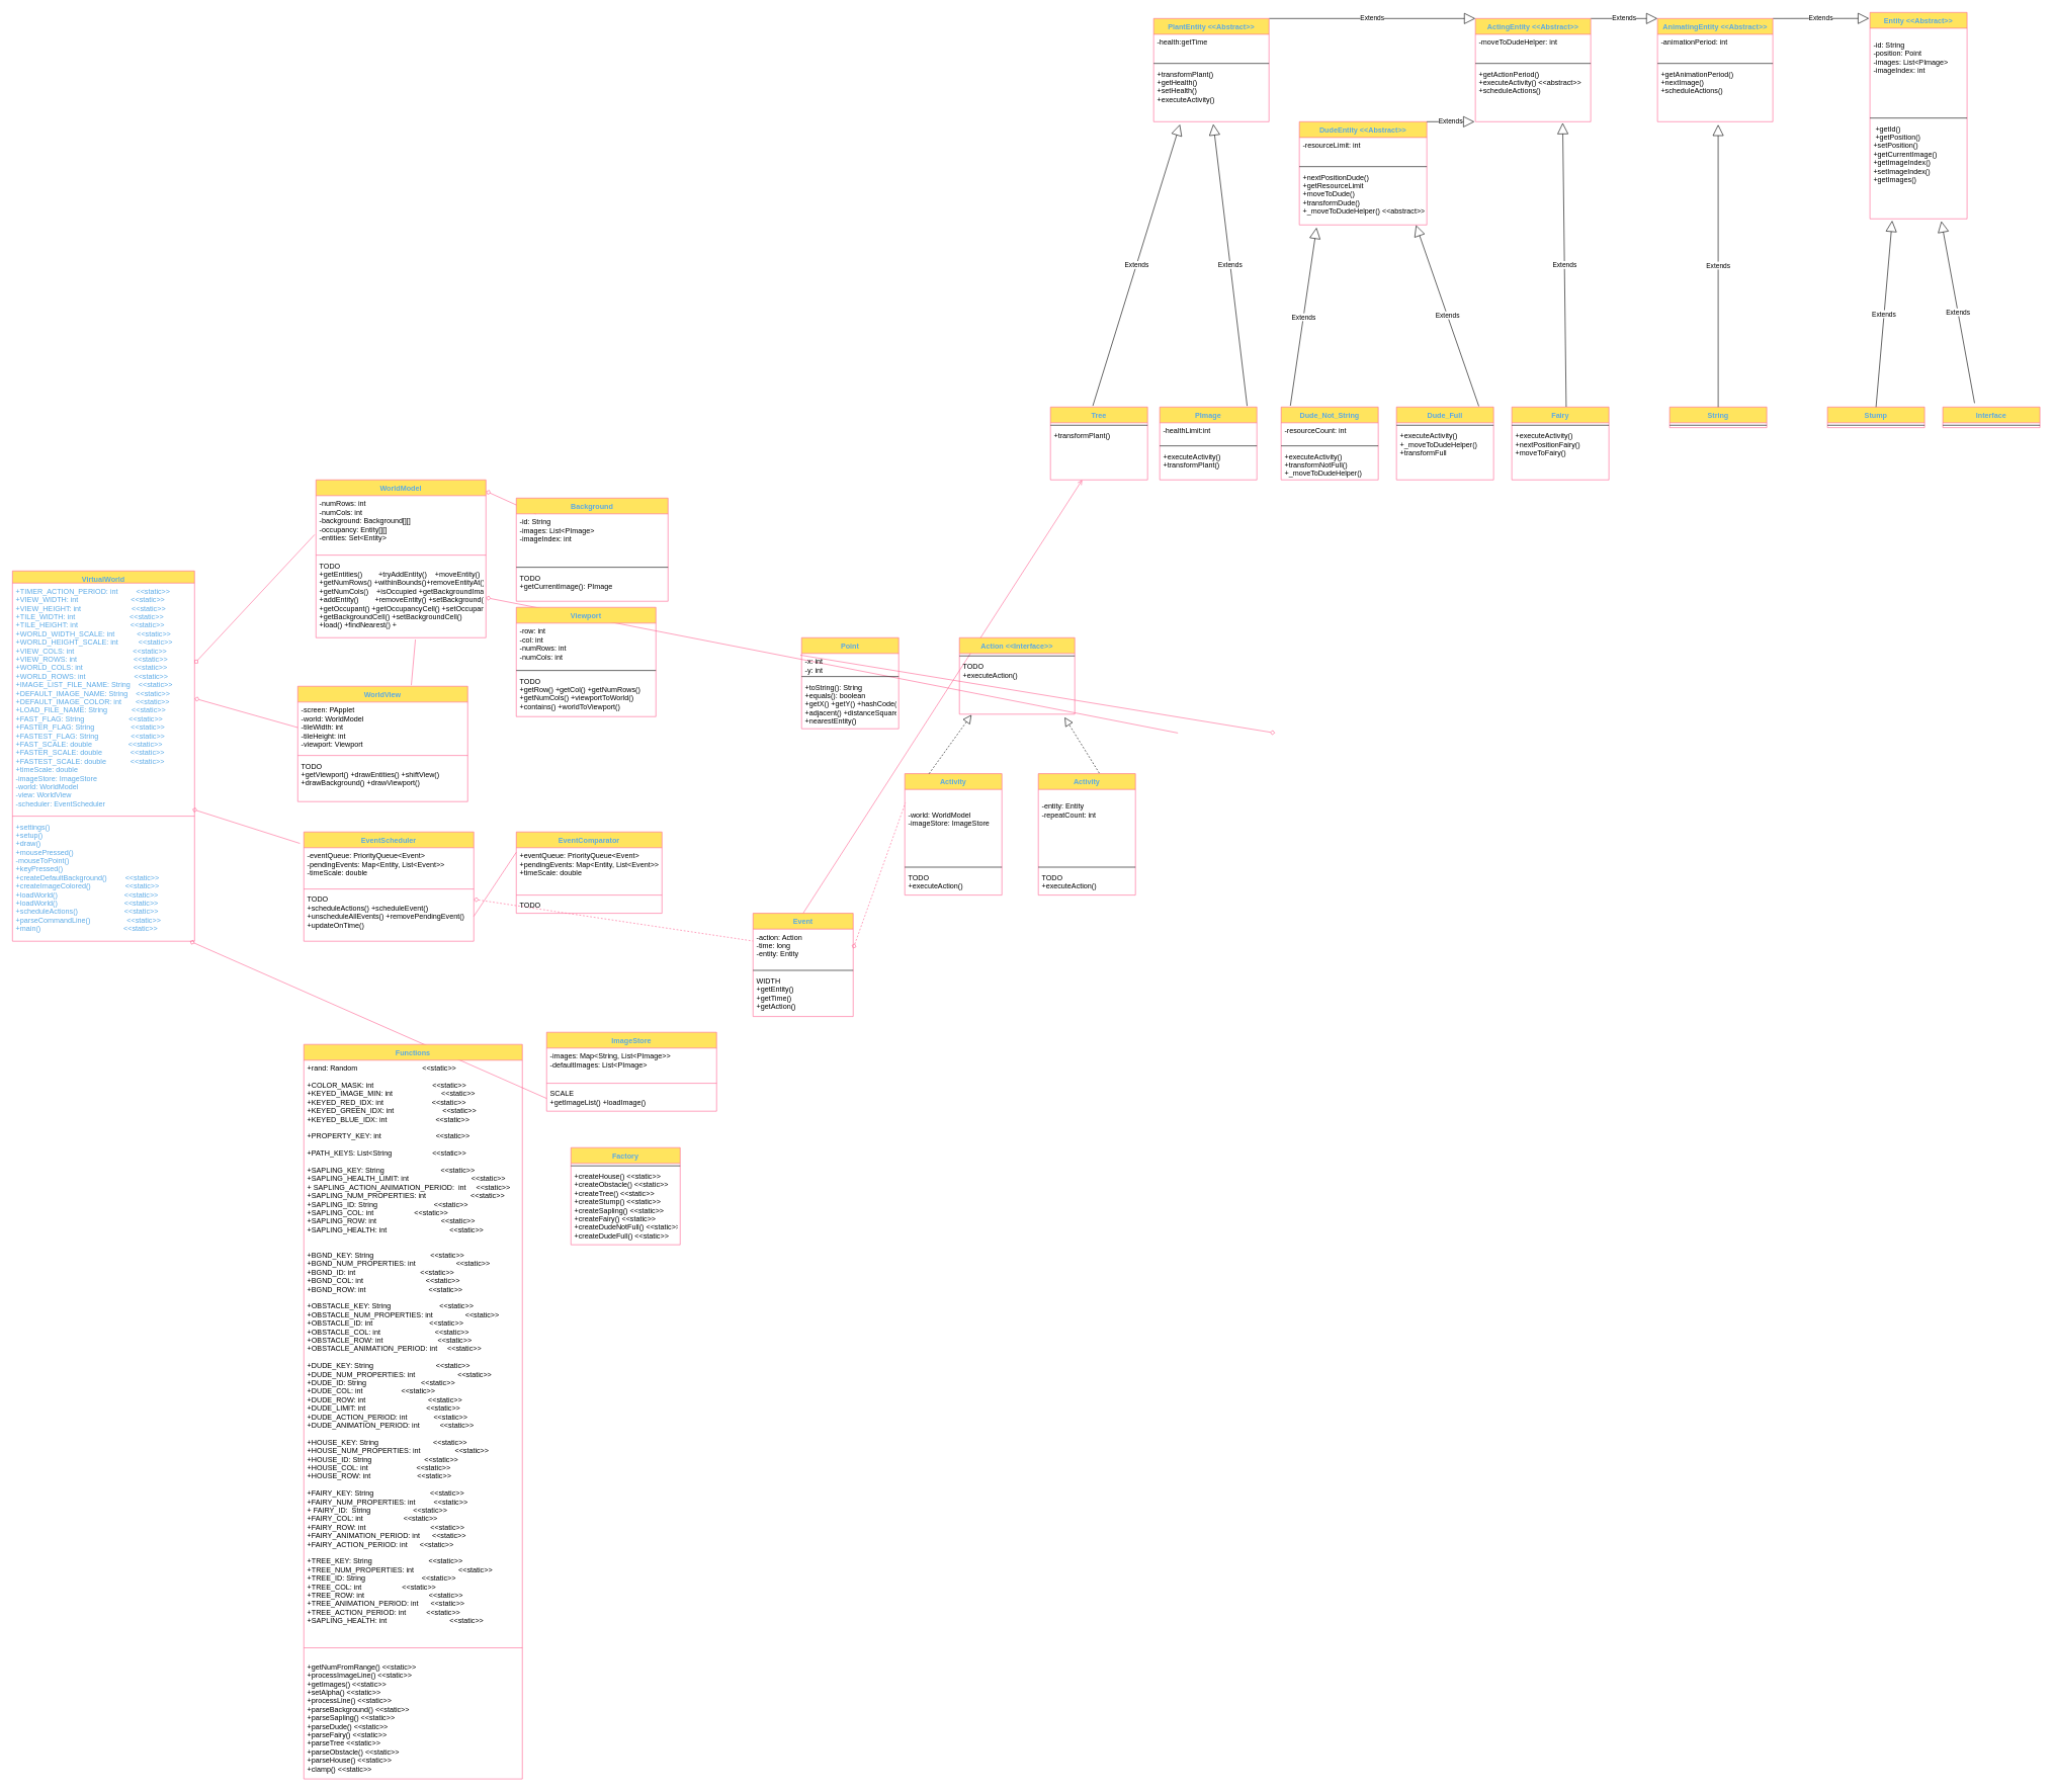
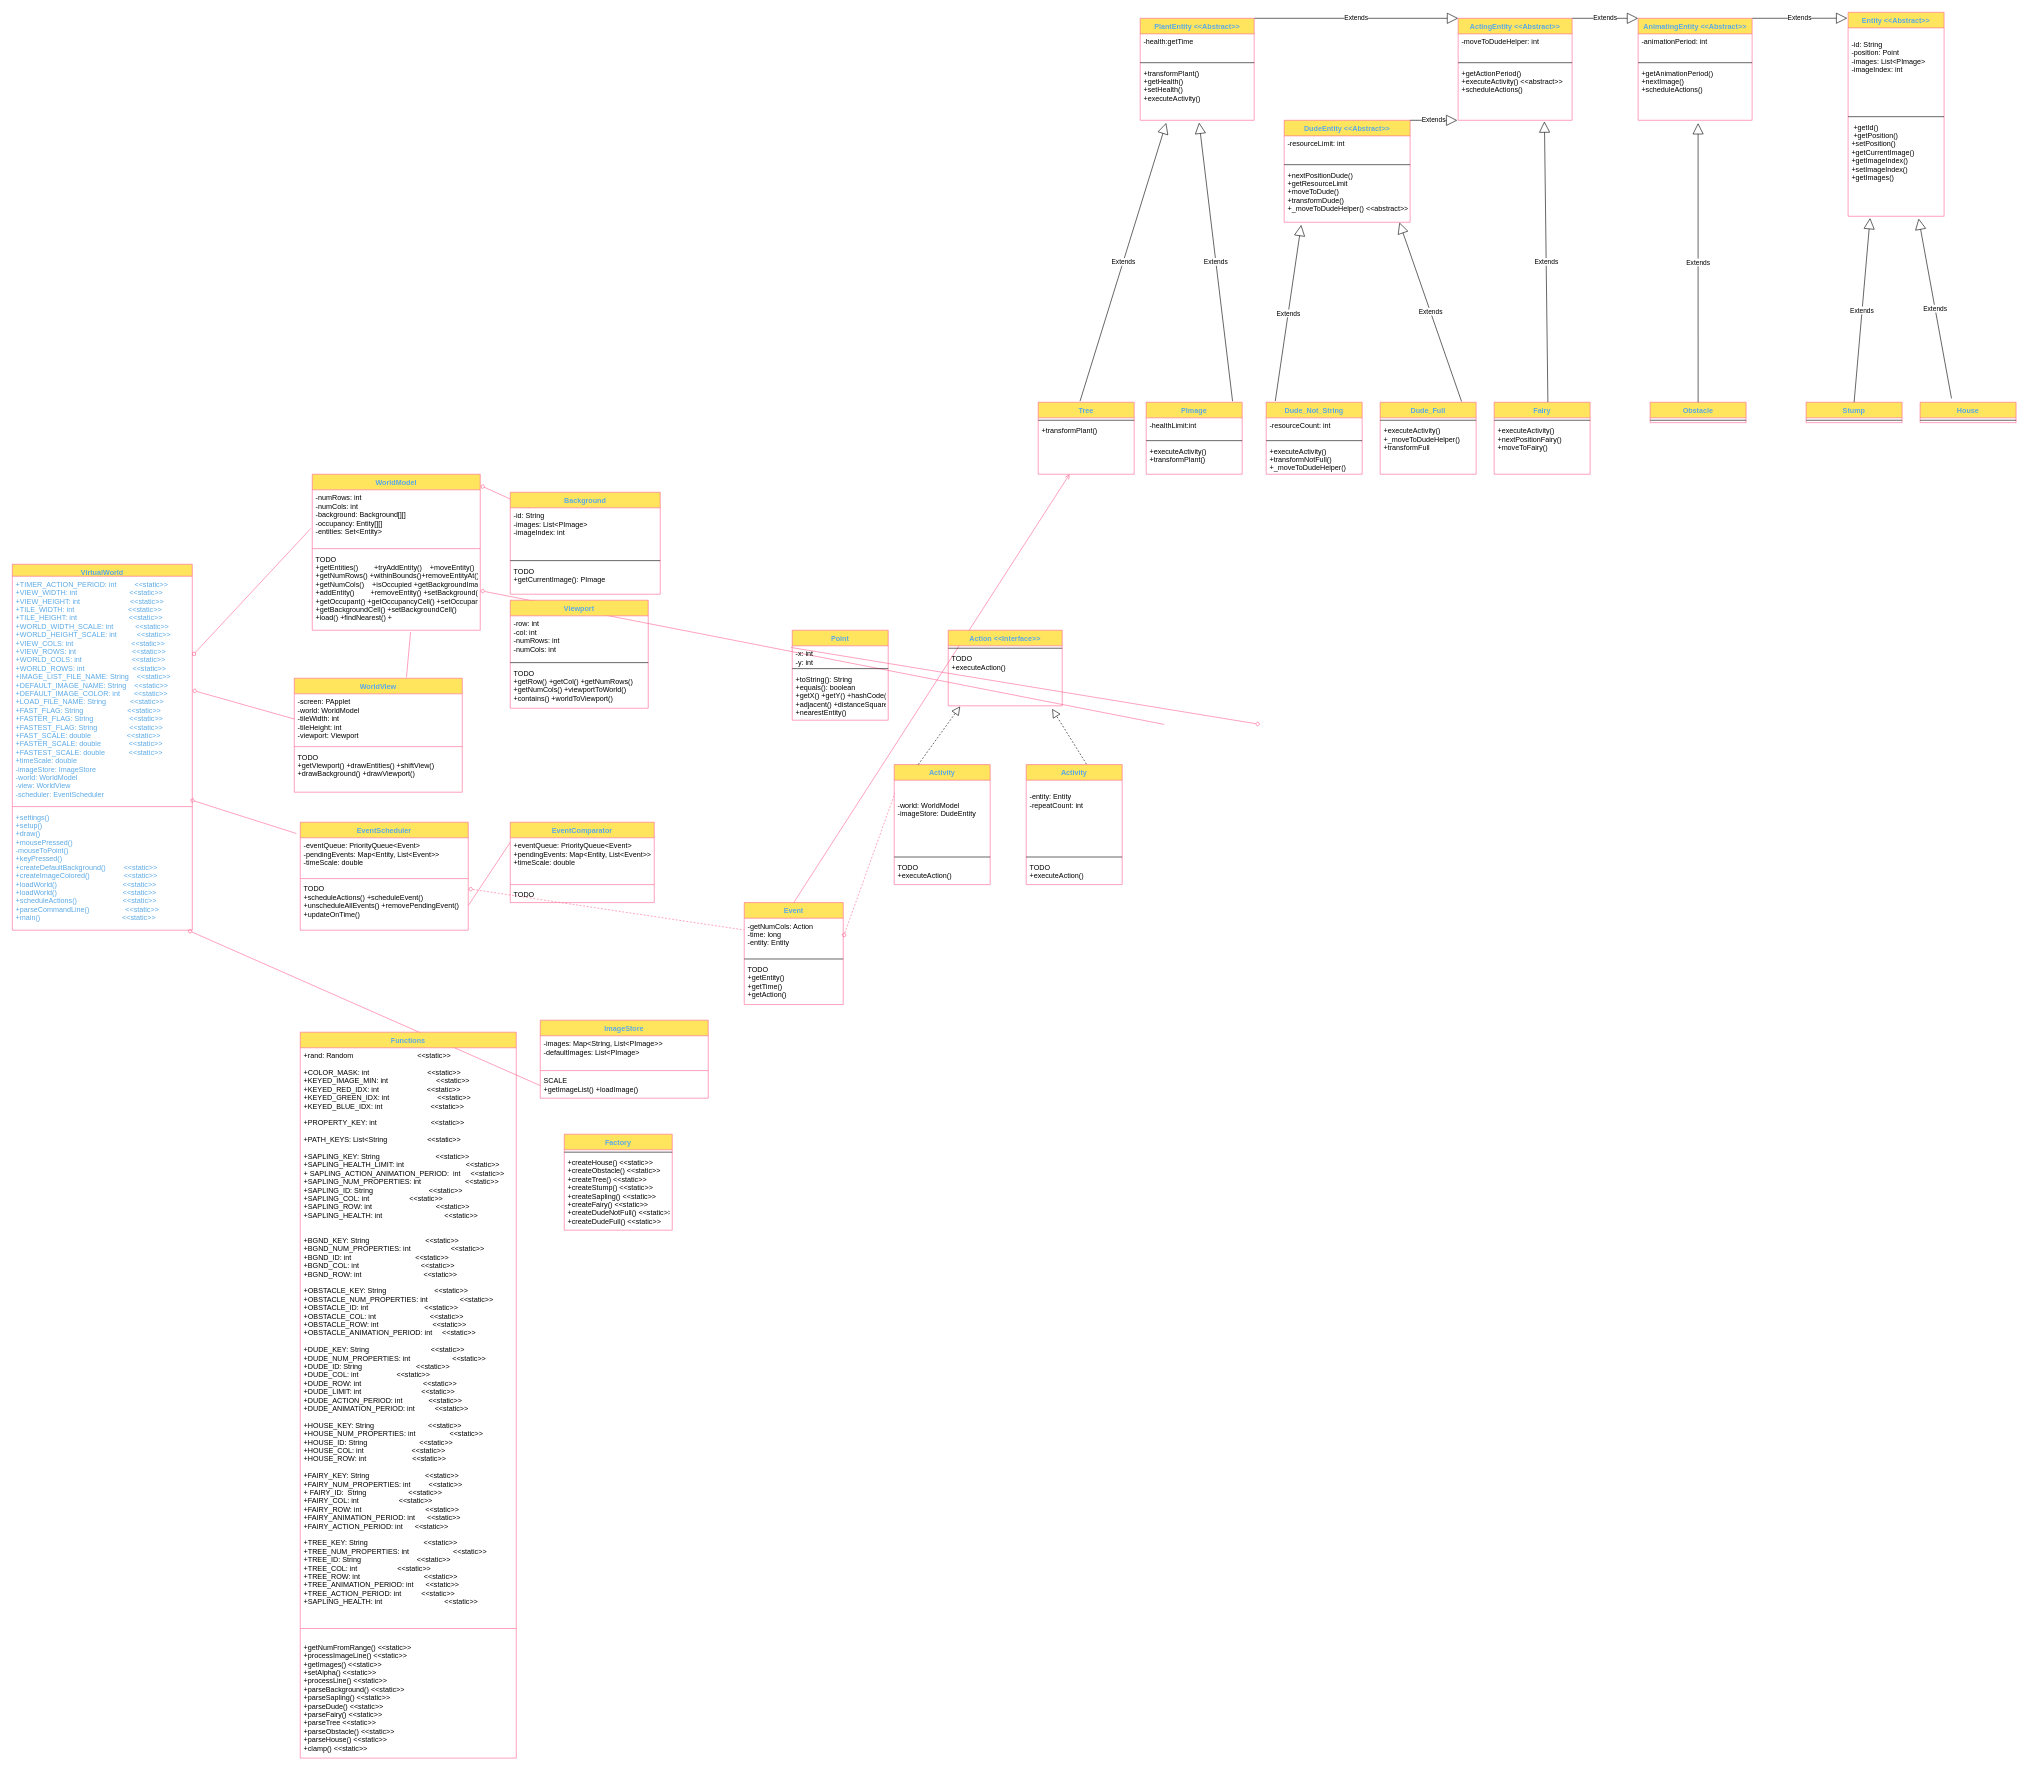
- <mxCell id="76" value="String" style="swimlane;fontStyle=1;align=center;verticalAlign=top;childLayout=stackLayout;horizontal=1;startSize=26;horizontalStack=0;resizeParent=1;resizeParentMax=0;resizeLast=0;collapsible=1;marginBottom=0;hachureGap=4;pointerEvents=0;sketch=0;fontColor=#5AA9E6;strokeColor=#FF6392;fillColor=#FFE45E;" parent="1" vertex="1"><mxGeometry x="2750" y="670" width="160" height="34" as="geometry" /></mxCell>
+ <mxCell id="76" value="Obstacle" style="swimlane;fontStyle=1;align=center;verticalAlign=top;childLayout=stackLayout;horizontal=1;startSize=26;horizontalStack=0;resizeParent=1;resizeParentMax=0;resizeLast=0;collapsible=1;marginBottom=0;hachureGap=4;pointerEvents=0;sketch=0;fontColor=#5AA9E6;strokeColor=#FF6392;fillColor=#FFE45E;" parent="1" vertex="1"><mxGeometry x="2750" y="670" width="160" height="34" as="geometry" /></mxCell>
- <mxCell id="85" value="Interface" style="swimlane;fontStyle=1;align=center;verticalAlign=top;childLayout=stackLayout;horizontal=1;startSize=26;horizontalStack=0;resizeParent=1;resizeParentMax=0;resizeLast=0;collapsible=1;marginBottom=0;hachureGap=4;pointerEvents=0;sketch=0;fontColor=#5AA9E6;strokeColor=#FF6392;fillColor=#FFE45E;" parent="1" vertex="1"><mxGeometry x="3200" y="670" width="160" height="34" as="geometry" /></mxCell>
+ <mxCell id="85" value="House" style="swimlane;fontStyle=1;align=center;verticalAlign=top;childLayout=stackLayout;horizontal=1;startSize=26;horizontalStack=0;resizeParent=1;resizeParentMax=0;resizeLast=0;collapsible=1;marginBottom=0;hachureGap=4;pointerEvents=0;sketch=0;fontColor=#5AA9E6;strokeColor=#FF6392;fillColor=#FFE45E;" parent="1" vertex="1"><mxGeometry x="3200" y="670" width="160" height="34" as="geometry" /></mxCell>
- <mxCell id="62" value="&#10;&#10;-world: WorldModel&#10;-imageStore: ImageStore&#10;" style="text;strokeColor=none;fillColor=none;align=left;verticalAlign=top;spacingLeft=4;spacingRight=4;overflow=hidden;rotatable=0;points=[[0,0.5],[1,0.5]];portConstraint=eastwest;" parent="61" vertex="1"><mxGeometry y="26" width="160" height="124" as="geometry" /></mxCell>
+ <mxCell id="62" value="&#10;&#10;-world: WorldModel&#10;-imageStore: DudeEntity&#10;" style="text;strokeColor=none;fillColor=none;align=left;verticalAlign=top;spacingLeft=4;spacingRight=4;overflow=hidden;rotatable=0;points=[[0,0.5],[1,0.5]];portConstraint=eastwest;" parent="61" vertex="1"><mxGeometry y="26" width="160" height="124" as="geometry" /></mxCell>
- <mxCell id="54" value="-action: Action&#10;-time: long&#10;-entity: Entity" style="text;strokeColor=none;fillColor=none;align=left;verticalAlign=top;spacingLeft=4;spacingRight=4;overflow=hidden;rotatable=0;points=[[0,0.5],[1,0.5]];portConstraint=eastwest;" parent="53" vertex="1"><mxGeometry y="26" width="165" height="64" as="geometry" /></mxCell>
+ <mxCell id="54" value="-getNumCols: Action&#10;-time: long&#10;-entity: Entity" style="text;strokeColor=none;fillColor=none;align=left;verticalAlign=top;spacingLeft=4;spacingRight=4;overflow=hidden;rotatable=0;points=[[0,0.5],[1,0.5]];portConstraint=eastwest;" parent="53" vertex="1"><mxGeometry y="26" width="165" height="64" as="geometry" /></mxCell>
- <mxCell id="56" value="WIDTH&#10;+getEntity()&#10;+getTime()&#10;+getAction()" style="text;strokeColor=none;fillColor=none;align=left;verticalAlign=top;spacingLeft=4;spacingRight=4;overflow=hidden;rotatable=0;points=[[0,0.5],[1,0.5]];portConstraint=eastwest;" parent="53" vertex="1"><mxGeometry y="98" width="165" height="72" as="geometry" /></mxCell>
+ <mxCell id="56" value="TODO&#10;+getEntity()&#10;+getTime()&#10;+getAction()" style="text;strokeColor=none;fillColor=none;align=left;verticalAlign=top;spacingLeft=4;spacingRight=4;overflow=hidden;rotatable=0;points=[[0,0.5],[1,0.5]];portConstraint=eastwest;" parent="53" vertex="1"><mxGeometry y="98" width="165" height="72" as="geometry" /></mxCell>
